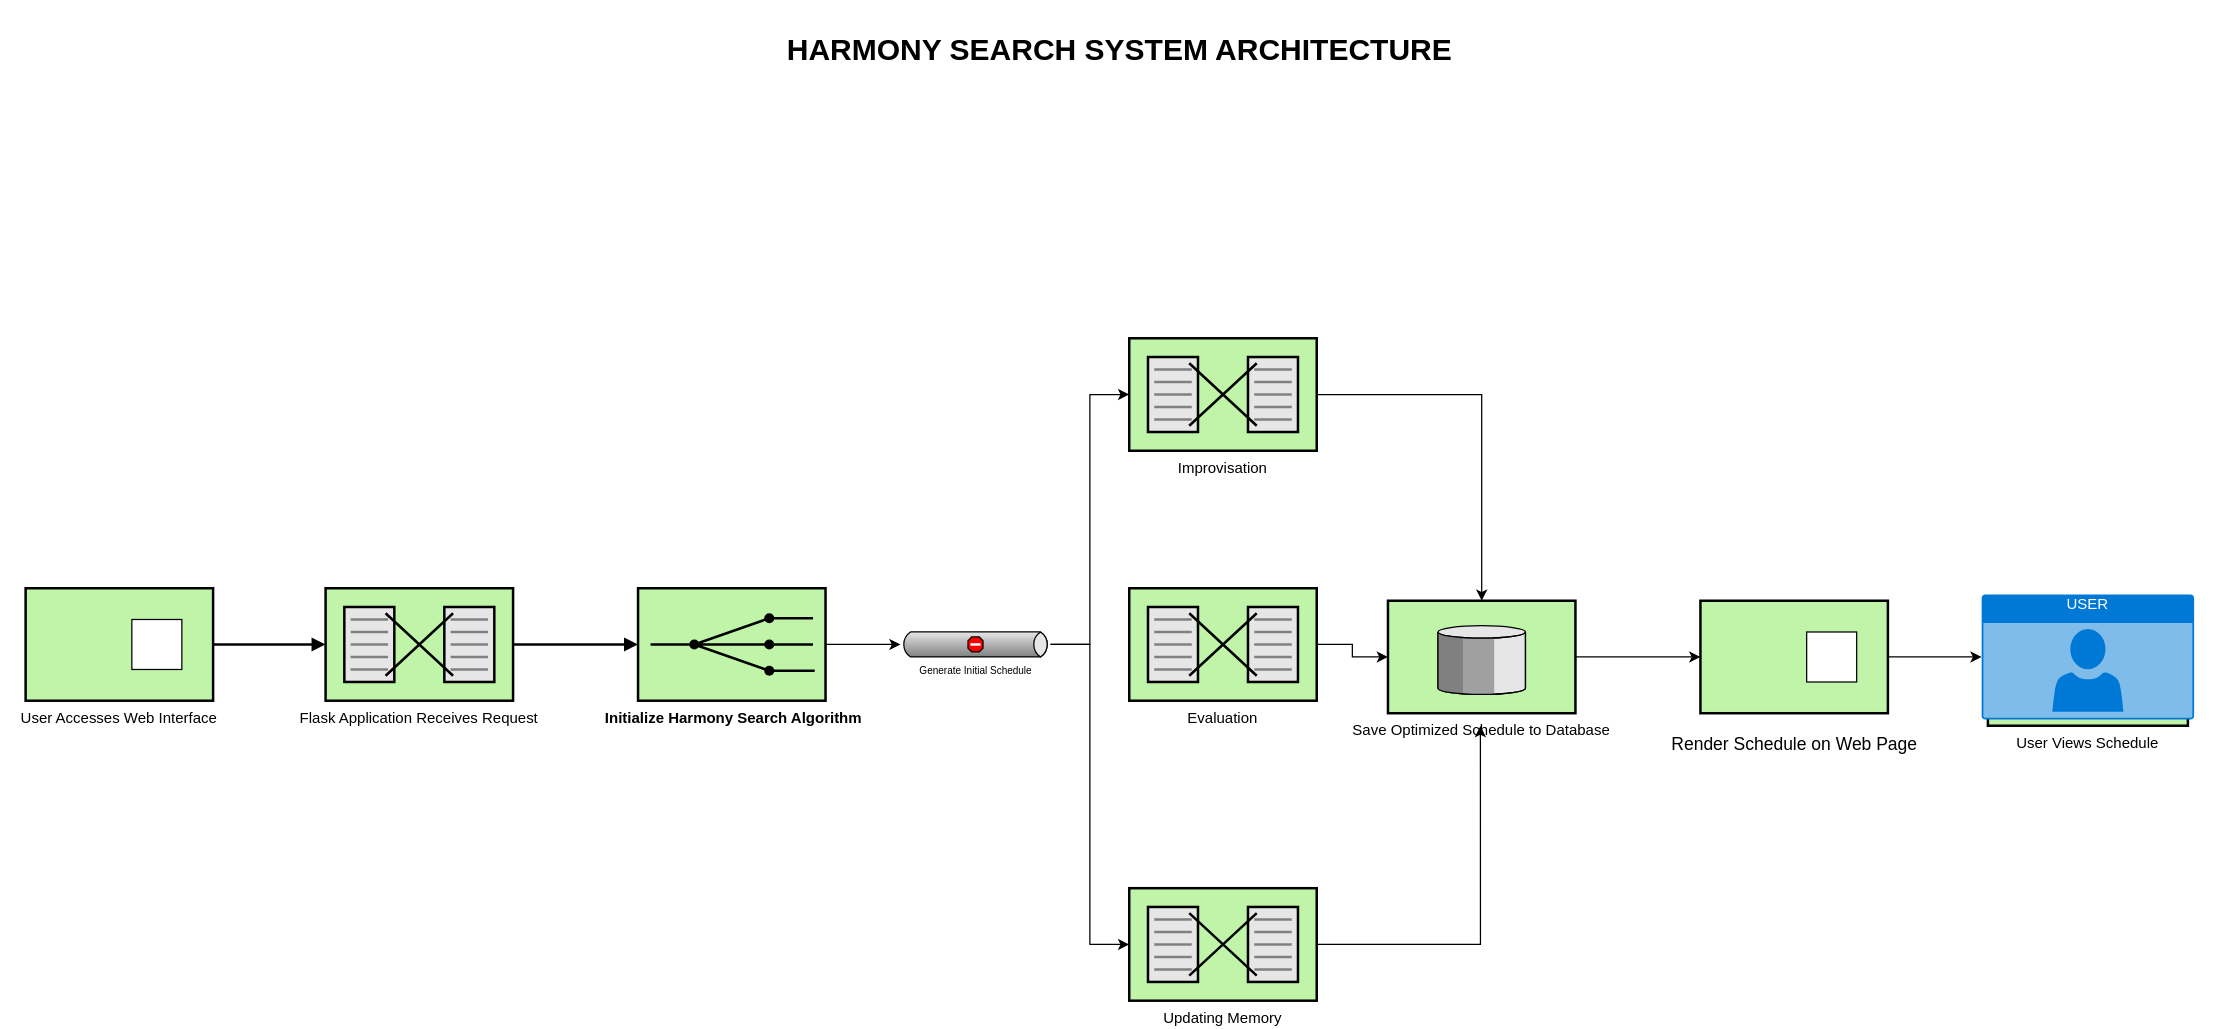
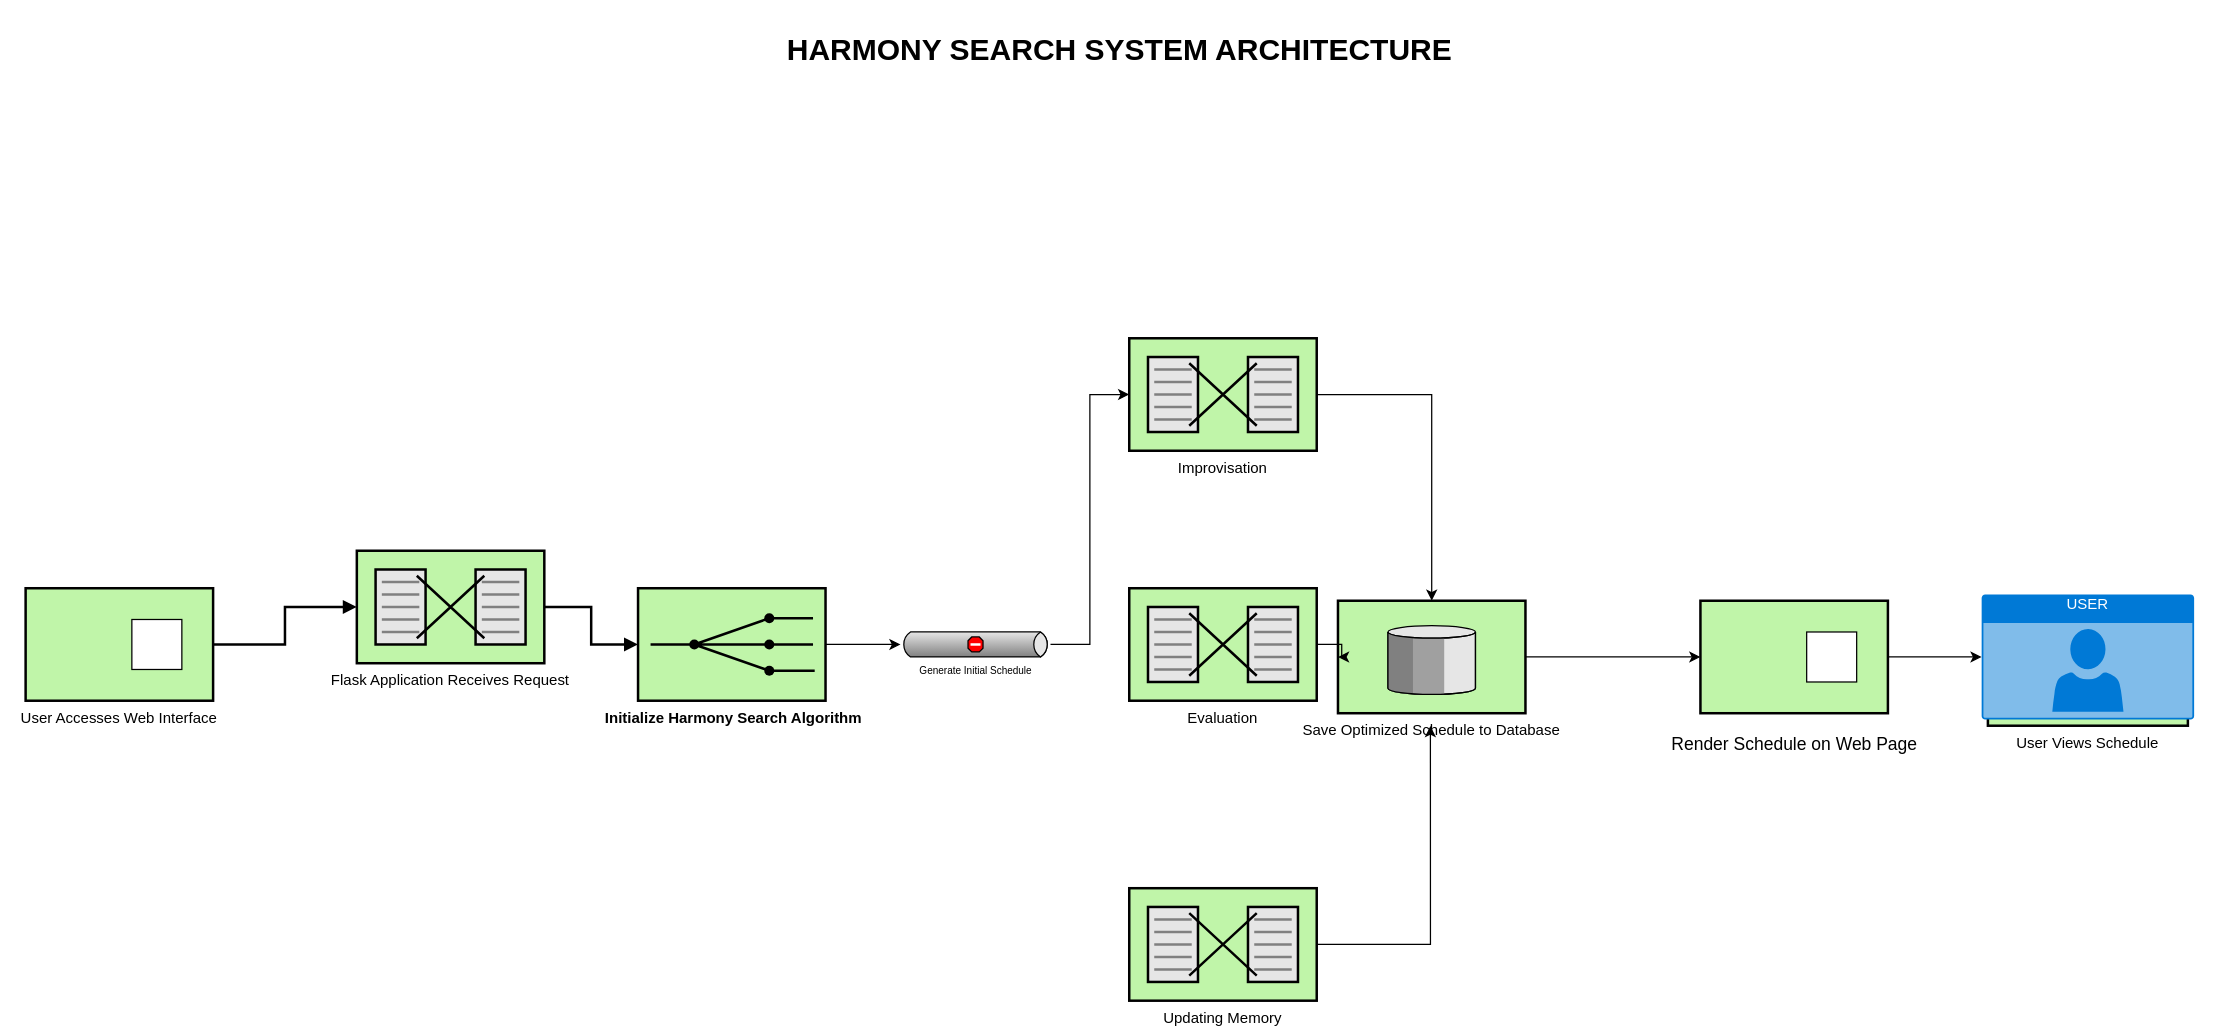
- <mxCell id="3" value="Flask Application Receives Request" style="strokeWidth=2;dashed=0;align=center;fontSize=12;shape=mxgraph.eip.message_translator;fillColor=#c0f5a9;verticalLabelPosition=bottom;verticalAlign=top;" parent="1" vertex="1"><mxGeometry x="260" y="470" width="150" height="90" as="geometry" /></mxCell>
+ <mxCell id="3" value="Flask Application Receives Request" style="strokeWidth=2;dashed=0;align=center;fontSize=12;shape=mxgraph.eip.message_translator;fillColor=#c0f5a9;verticalLabelPosition=bottom;verticalAlign=top;" parent="1" vertex="1"><mxGeometry x="285" y="440" width="150" height="90" as="geometry" /></mxCell>
- <mxCell id="13" value="Save Optimized Schedule to Database" style="strokeWidth=2;dashed=0;align=center;fontSize=12;verticalLabelPosition=bottom;verticalAlign=top;shape=mxgraph.eip.message_store;fillColor=#c0f5a9" parent="1" vertex="1"><mxGeometry x="1110" y="480" width="150" height="90" as="geometry" /></mxCell>
+ <mxCell id="13" value="Save Optimized Schedule to Database" style="strokeWidth=2;dashed=0;align=center;fontSize=12;verticalLabelPosition=bottom;verticalAlign=top;shape=mxgraph.eip.message_store;fillColor=#c0f5a9" parent="1" vertex="1"><mxGeometry x="1070" y="480" width="150" height="90" as="geometry" /></mxCell>
- <mxCell id="20" style="edgeStyle=orthogonalEdgeStyle;rounded=0;orthogonalLoop=1;jettySize=auto;html=1;entryX=0;entryY=0.5;entryDx=0;entryDy=0;entryPerimeter=0;" edge="1" parent="1" source="15" target="17"><mxGeometry relative="1" as="geometry" /></mxCell>
